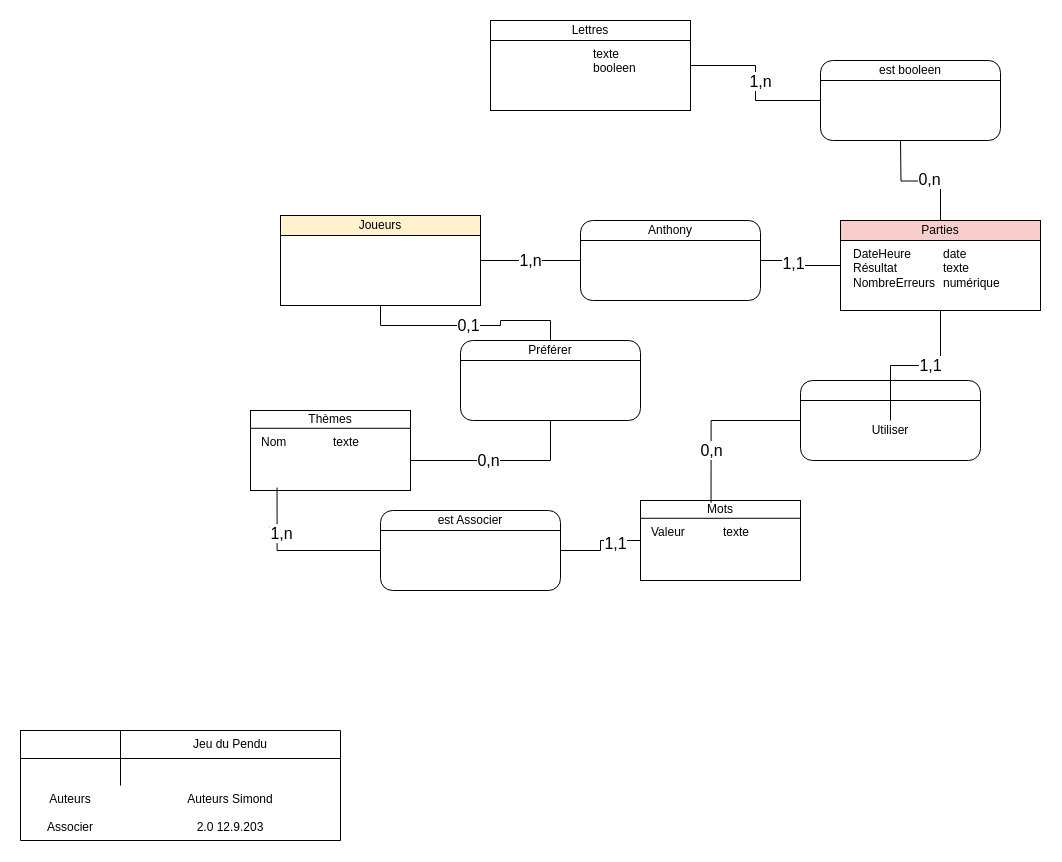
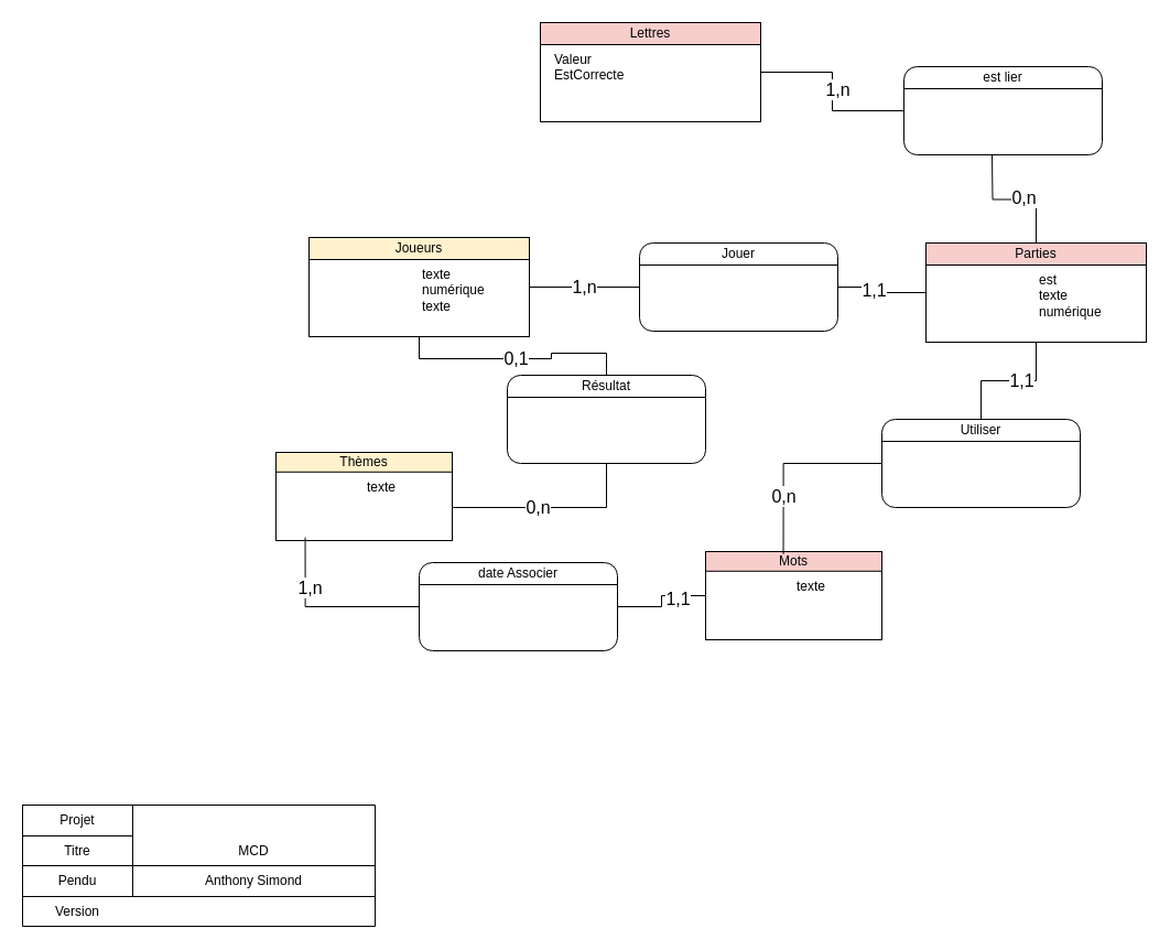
- <mxCell id="24" value="Lettres" style="rounded=0;whiteSpace=wrap;html=1;" parent="22" vertex="1"><mxGeometry width="200" height="20" as="geometry" /></mxCell>
+ <mxCell id="24" value="Lettres" style="rounded=0;whiteSpace=wrap;html=1;fillColor=#f8cecc;" parent="22" vertex="1"><mxGeometry width="200" height="20" as="geometry" /></mxCell>
- <mxCell id="26" value="&lt;div&gt;&lt;div&gt;texte&lt;/div&gt;&lt;/div&gt;&lt;div&gt;booleen&lt;/div&gt;" style="text;html=1;strokeColor=none;fillColor=none;align=left;verticalAlign=top;whiteSpace=wrap;rounded=0;" parent="22" vertex="1"><mxGeometry x="101.0" y="20" width="90" height="50.0" as="geometry" /></mxCell>
+ <mxCell id="25" value="&lt;div&gt;&lt;div&gt;Valeur&lt;/div&gt;&lt;/div&gt;&lt;div&gt;EstCorrecte&lt;/div&gt;" style="text;html=1;strokeColor=none;fillColor=none;align=left;verticalAlign=top;whiteSpace=wrap;rounded=0;" parent="22" vertex="1"><mxGeometry x="11.0" y="20" width="90" height="60" as="geometry" /></mxCell>
- <mxCell id="55" value="est booleen" style="text;html=1;strokeColor=none;fillColor=none;align=center;verticalAlign=middle;whiteSpace=wrap;rounded=0;" parent="52" vertex="1"><mxGeometry x="21" width="138" height="20" as="geometry" /></mxCell>
+ <mxCell id="55" value="est lier" style="text;html=1;strokeColor=none;fillColor=none;align=center;verticalAlign=middle;whiteSpace=wrap;rounded=0;" parent="52" vertex="1"><mxGeometry x="21" width="138" height="20" as="geometry" /></mxCell>
- <mxCell id="9" value="Anthony" style="text;html=1;strokeColor=none;fillColor=none;align=center;verticalAlign=middle;whiteSpace=wrap;rounded=0;" parent="6" vertex="1"><mxGeometry x="21" width="138" height="20" as="geometry" /></mxCell>
+ <mxCell id="9" value="Jouer" style="text;html=1;strokeColor=none;fillColor=none;align=center;verticalAlign=middle;whiteSpace=wrap;rounded=0;" parent="6" vertex="1"><mxGeometry x="21" width="138" height="20" as="geometry" /></mxCell>
+ <mxCell id="5" value="&lt;div&gt;&lt;div&gt;texte&lt;/div&gt;&lt;/div&gt;&lt;div&gt;numérique&lt;/div&gt;&lt;div&gt;texte&lt;/div&gt;&lt;div&gt;&lt;br&gt;&lt;/div&gt;" style="text;html=1;strokeColor=none;fillColor=none;align=left;verticalAlign=top;whiteSpace=wrap;rounded=0;" parent="2" vertex="1"><mxGeometry x="101" y="20" width="90" height="50" as="geometry" /></mxCell>
- <mxCell id="16" value="&lt;div&gt;&lt;div&gt;date&lt;/div&gt;&lt;/div&gt;&lt;div&gt;texte&lt;/div&gt;&lt;div&gt;numérique&lt;/div&gt;&lt;div&gt;&lt;br&gt;&lt;/div&gt;" style="text;html=1;strokeColor=none;fillColor=none;align=left;verticalAlign=top;whiteSpace=wrap;rounded=0;" parent="10" vertex="1"><mxGeometry x="101" y="20" width="90" height="50" as="geometry" /></mxCell>
+ <mxCell id="16" value="&lt;div&gt;&lt;div&gt;est&lt;/div&gt;&lt;/div&gt;&lt;div&gt;texte&lt;/div&gt;&lt;div&gt;numérique&lt;/div&gt;&lt;div&gt;&lt;br&gt;&lt;/div&gt;" style="text;html=1;strokeColor=none;fillColor=none;align=left;verticalAlign=top;whiteSpace=wrap;rounded=0;" parent="10" vertex="1"><mxGeometry x="101" y="20" width="90" height="50" as="geometry" /></mxCell>
- <mxCell id="15" value="&lt;div&gt;&lt;div&gt;DateHeure&lt;/div&gt;&lt;/div&gt;&lt;div&gt;Résultat&lt;/div&gt;&lt;div&gt;NombreErreurs&lt;/div&gt;" style="text;html=1;strokeColor=none;fillColor=none;align=left;verticalAlign=top;whiteSpace=wrap;rounded=0;" parent="10" vertex="1"><mxGeometry x="11" y="20" width="90" height="60" as="geometry" /></mxCell>
- <mxCell id="61" value="Préférer" style="text;html=1;strokeColor=none;fillColor=none;align=center;verticalAlign=middle;whiteSpace=wrap;rounded=0;" parent="58" vertex="1"><mxGeometry x="21" width="138" height="20" as="geometry" /></mxCell>
+ <mxCell id="61" value="Résultat" style="text;html=1;strokeColor=none;fillColor=none;align=center;verticalAlign=middle;whiteSpace=wrap;rounded=0;" parent="58" vertex="1"><mxGeometry x="21" width="138" height="20" as="geometry" /></mxCell>
- <mxCell id="29" value="Thèmes" style="rounded=0;whiteSpace=wrap;html=1;" parent="27" vertex="1"><mxGeometry width="160" height="17.778" as="geometry" /></mxCell>
+ <mxCell id="29" value="Thèmes" style="rounded=0;whiteSpace=wrap;html=1;fillColor=#fff2cc;" parent="27" vertex="1"><mxGeometry width="160" height="17.778" as="geometry" /></mxCell>
- <mxCell id="39" value="Utiliser" style="text;html=1;strokeColor=none;fillColor=none;align=center;verticalAlign=middle;whiteSpace=wrap;rounded=0;" parent="36" vertex="1"><mxGeometry x="21" y="40" width="138" height="20" as="geometry" /></mxCell>
+ <mxCell id="39" value="Utiliser" style="text;html=1;strokeColor=none;fillColor=none;align=center;verticalAlign=middle;whiteSpace=wrap;rounded=0;" parent="36" vertex="1"><mxGeometry x="21" width="138" height="20" as="geometry" /></mxCell>
- <mxCell id="30" value="&lt;div&gt;&lt;div&gt;Nom&lt;/div&gt;&lt;/div&gt;" style="text;html=1;strokeColor=none;fillColor=none;align=left;verticalAlign=top;whiteSpace=wrap;rounded=0;" parent="27" vertex="1"><mxGeometry x="8.8" y="17.78" width="41.2" height="22.22" as="geometry" /></mxCell>
- <mxCell id="19" value="Mots" style="rounded=0;whiteSpace=wrap;html=1;" parent="17" vertex="1"><mxGeometry width="160" height="17.778" as="geometry" /></mxCell>
+ <mxCell id="19" value="Mots" style="rounded=0;whiteSpace=wrap;html=1;fillColor=#f8cecc;" parent="17" vertex="1"><mxGeometry width="160" height="17.778" as="geometry" /></mxCell>
- <mxCell id="46" value="est Associer" style="text;html=1;strokeColor=none;fillColor=none;align=center;verticalAlign=middle;whiteSpace=wrap;rounded=0;" parent="43" vertex="1"><mxGeometry x="21" width="138" height="20" as="geometry" /></mxCell>
+ <mxCell id="46" value="date Associer" style="text;html=1;strokeColor=none;fillColor=none;align=center;verticalAlign=middle;whiteSpace=wrap;rounded=0;" parent="43" vertex="1"><mxGeometry x="21" width="138" height="20" as="geometry" /></mxCell>
- <mxCell id="20" value="&lt;div&gt;&lt;div&gt;Valeur&lt;/div&gt;&lt;/div&gt;" style="text;html=1;strokeColor=none;fillColor=none;align=left;verticalAlign=top;whiteSpace=wrap;rounded=0;" parent="17" vertex="1"><mxGeometry x="8.8" y="17.778" width="72" height="53.333" as="geometry" /></mxCell>
+ <mxCell id="67" value="Projet" style="shape=partialRectangle;html=1;whiteSpace=wrap;connectable=0;overflow=hidden;fillColor=none;top=0;left=0;bottom=0;right=0;" vertex="1" parent="66"><mxGeometry width="100" height="28" as="geometry"><mxRectangle width="100" height="28" as="alternateBounds" /></mxGeometry></mxCell>
- <mxCell id="68" value="Jeu du Pendu" style="shape=partialRectangle;html=1;whiteSpace=wrap;connectable=0;overflow=hidden;fillColor=none;top=0;left=0;bottom=0;right=0;" vertex="1" parent="66"><mxGeometry x="100" width="220" height="28" as="geometry"><mxRectangle width="220" height="28" as="alternateBounds" /></mxGeometry></mxCell>
+ <mxCell id="70" value="Titre" style="shape=partialRectangle;html=1;whiteSpace=wrap;connectable=0;overflow=hidden;fillColor=none;top=0;left=0;bottom=0;right=0;" vertex="1" parent="69"><mxGeometry width="100" height="27" as="geometry"><mxRectangle width="100" height="27" as="alternateBounds" /></mxGeometry></mxCell>
+ <mxCell id="71" value="MCD" style="shape=partialRectangle;html=1;whiteSpace=wrap;connectable=0;overflow=hidden;fillColor=none;top=0;left=0;bottom=0;right=0;" vertex="1" parent="69"><mxGeometry x="100" width="220" height="27" as="geometry"><mxRectangle width="220" height="27" as="alternateBounds" /></mxGeometry></mxCell>
- <mxCell id="73" value="Auteurs" style="shape=partialRectangle;html=1;whiteSpace=wrap;connectable=0;overflow=hidden;fillColor=none;top=0;left=0;bottom=0;right=0;" vertex="1" parent="72"><mxGeometry width="100" height="28" as="geometry"><mxRectangle width="100" height="28" as="alternateBounds" /></mxGeometry></mxCell>
+ <mxCell id="73" value="Pendu" style="shape=partialRectangle;html=1;whiteSpace=wrap;connectable=0;overflow=hidden;fillColor=none;top=0;left=0;bottom=0;right=0;" vertex="1" parent="72"><mxGeometry width="100" height="28" as="geometry"><mxRectangle width="100" height="28" as="alternateBounds" /></mxGeometry></mxCell>
- <mxCell id="74" value="Auteurs Simond" style="shape=partialRectangle;html=1;whiteSpace=wrap;connectable=0;overflow=hidden;fillColor=none;top=0;left=0;bottom=0;right=0;" vertex="1" parent="72"><mxGeometry x="100" width="220" height="28" as="geometry"><mxRectangle width="220" height="28" as="alternateBounds" /></mxGeometry></mxCell>
+ <mxCell id="74" value="Anthony Simond" style="shape=partialRectangle;html=1;whiteSpace=wrap;connectable=0;overflow=hidden;fillColor=none;top=0;left=0;bottom=0;right=0;" vertex="1" parent="72"><mxGeometry x="100" width="220" height="28" as="geometry"><mxRectangle width="220" height="28" as="alternateBounds" /></mxGeometry></mxCell>
- <mxCell id="77" value="2.0 12.9.203" style="shape=partialRectangle;html=1;whiteSpace=wrap;connectable=0;overflow=hidden;fillColor=none;top=0;left=0;bottom=0;right=0;" vertex="1" parent="75"><mxGeometry x="100" width="220" height="27" as="geometry"><mxRectangle width="220" height="27" as="alternateBounds" /></mxGeometry></mxCell>
- <mxCell id="76" value="Associer" style="shape=partialRectangle;html=1;whiteSpace=wrap;connectable=0;overflow=hidden;fillColor=none;top=0;left=0;bottom=0;right=0;" vertex="1" parent="75"><mxGeometry width="100" height="27" as="geometry"><mxRectangle width="100" height="27" as="alternateBounds" /></mxGeometry></mxCell>
+ <mxCell id="76" value="Version" style="shape=partialRectangle;html=1;whiteSpace=wrap;connectable=0;overflow=hidden;fillColor=none;top=0;left=0;bottom=0;right=0;" vertex="1" parent="75"><mxGeometry width="100" height="27" as="geometry"><mxRectangle width="100" height="27" as="alternateBounds" /></mxGeometry></mxCell>
